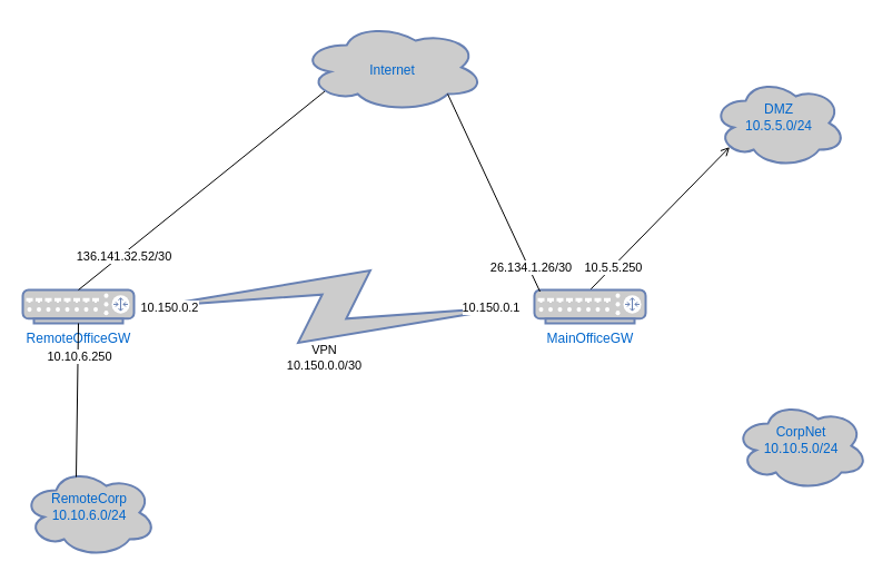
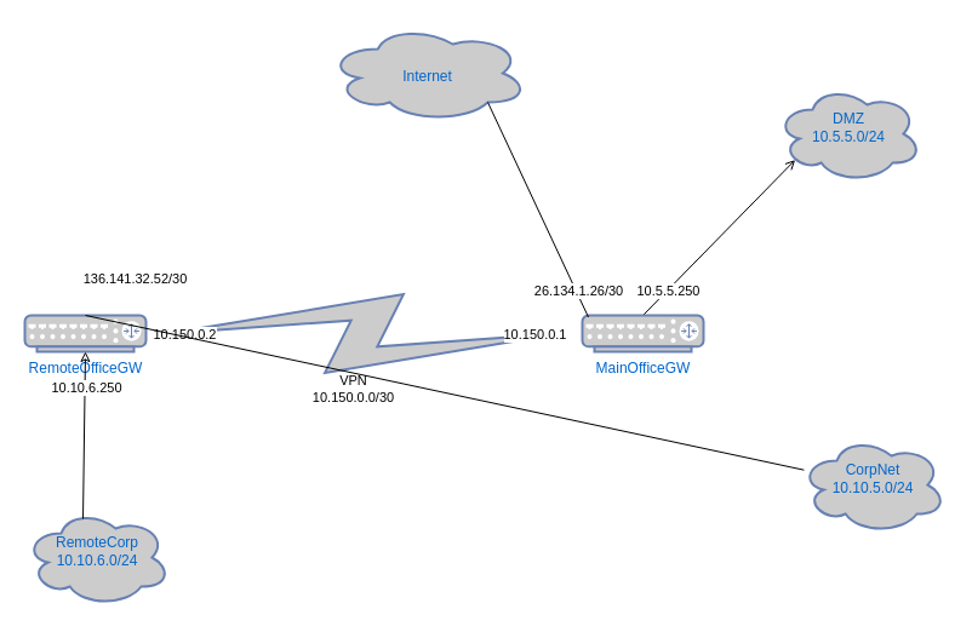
- <mxCell id="15" value="" style="rounded=0;orthogonalLoop=1;jettySize=auto;html=1;endArrow=none;endFill=0;entryX=0.13;entryY=0.77;entryDx=0;entryDy=0;entryPerimeter=0;exitX=0.5;exitY=0;exitDx=0;exitDy=0;exitPerimeter=0;" edge="1" parent="1" source="2" target="11"><mxGeometry relative="1" as="geometry"><mxPoint x="495" y="271.5" as="sourcePoint" /><mxPoint x="376" y="94" as="targetPoint" /></mxGeometry></mxCell>
+ <mxCell id="15" value="" style="rounded=0;orthogonalLoop=1;jettySize=auto;html=1;endArrow=none;endFill=0;exitX=0.5;exitY=0;exitDx=0;exitDy=0;exitPerimeter=0;" edge="1" parent="1" source="2" target="12"><mxGeometry relative="1" as="geometry"><mxPoint x="495" y="271.5" as="sourcePoint" /><mxPoint x="376" y="94" as="targetPoint" /></mxGeometry></mxCell>
- <mxCell id="17" value="" style="rounded=0;orthogonalLoop=1;jettySize=auto;html=1;endArrow=none;endFill=0;entryX=0.5;entryY=1;entryDx=0;entryDy=0;entryPerimeter=0;exitX=0.4;exitY=0.1;exitDx=0;exitDy=0;exitPerimeter=0;" edge="1" parent="1" source="16" target="2"><mxGeometry relative="1" as="geometry"><mxPoint x="80" y="270" as="sourcePoint" /><mxPoint x="295.6" y="91.6" as="targetPoint" /></mxGeometry></mxCell>
+ <mxCell id="17" value="" style="rounded=0;orthogonalLoop=1;jettySize=auto;html=1;endArrow=classic;endFill=0;entryX=0.5;entryY=1;entryDx=0;entryDy=0;entryPerimeter=0;exitX=0.4;exitY=0.1;exitDx=0;exitDy=0;exitPerimeter=0;" edge="1" parent="1" source="16" target="2"><mxGeometry relative="1" as="geometry"><mxPoint x="80" y="270" as="sourcePoint" /><mxPoint x="295.6" y="91.6" as="targetPoint" /></mxGeometry></mxCell>
